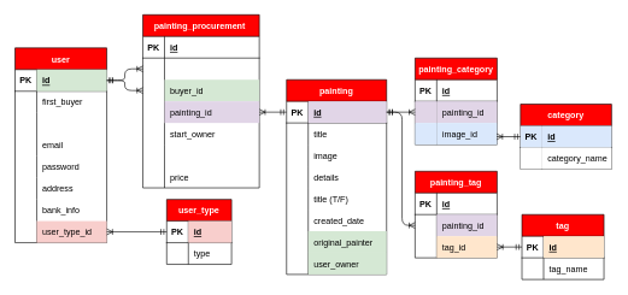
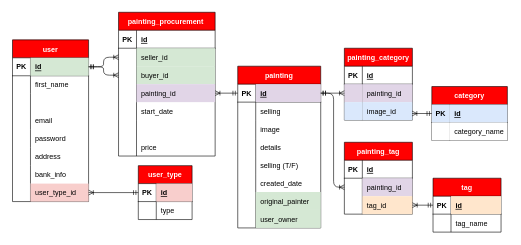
+ <mxCell id="39" value="seller_id" style="shape=partialRectangle;connectable=0;fillColor=#d5e8d4;top=0;left=0;bottom=0;right=0;align=left;spacingLeft=6;overflow=hidden;strokeColor=#82b366;" parent="37" vertex="1"><mxGeometry x="30" width="131.292" height="30" as="geometry" /></mxCell>
- <mxCell id="15" value="first_buyer" style="shape=partialRectangle;connectable=0;fillColor=none;top=0;left=0;bottom=0;right=0;align=left;spacingLeft=6;overflow=hidden;" parent="13" vertex="1"><mxGeometry x="30" width="96.971" height="30" as="geometry" /></mxCell>
+ <mxCell id="15" value="first_name" style="shape=partialRectangle;connectable=0;fillColor=none;top=0;left=0;bottom=0;right=0;align=left;spacingLeft=6;overflow=hidden;" parent="13" vertex="1"><mxGeometry x="30" width="96.971" height="30" as="geometry" /></mxCell>
- <mxCell id="48" value="start_owner" style="shape=partialRectangle;connectable=0;fillColor=none;top=0;left=0;bottom=0;right=0;align=left;spacingLeft=6;overflow=hidden;" parent="46" vertex="1"><mxGeometry x="30" width="131.292" height="30" as="geometry" /></mxCell>
+ <mxCell id="48" value="start_date" style="shape=partialRectangle;connectable=0;fillColor=none;top=0;left=0;bottom=0;right=0;align=left;spacingLeft=6;overflow=hidden;" parent="46" vertex="1"><mxGeometry x="30" width="131.292" height="30" as="geometry" /></mxCell>
- <mxCell id="60" value="title" style="shape=partialRectangle;connectable=0;fillColor=none;top=0;left=0;bottom=0;right=0;align=left;spacingLeft=6;overflow=hidden;" parent="58" vertex="1"><mxGeometry x="30" width="108.529" height="30" as="geometry" /></mxCell>
+ <mxCell id="60" value="selling" style="shape=partialRectangle;connectable=0;fillColor=none;top=0;left=0;bottom=0;right=0;align=left;spacingLeft=6;overflow=hidden;" parent="58" vertex="1"><mxGeometry x="30" width="108.529" height="30" as="geometry" /></mxCell>
- <mxCell id="69" value="title (T/F)" style="shape=partialRectangle;connectable=0;fillColor=none;top=0;left=0;bottom=0;right=0;align=left;spacingLeft=6;overflow=hidden;" parent="67" vertex="1"><mxGeometry x="30" width="108.529" height="30" as="geometry" /></mxCell>
+ <mxCell id="69" value="selling (T/F)" style="shape=partialRectangle;connectable=0;fillColor=none;top=0;left=0;bottom=0;right=0;align=left;spacingLeft=6;overflow=hidden;" parent="67" vertex="1"><mxGeometry x="30" width="108.529" height="30" as="geometry" /></mxCell>
